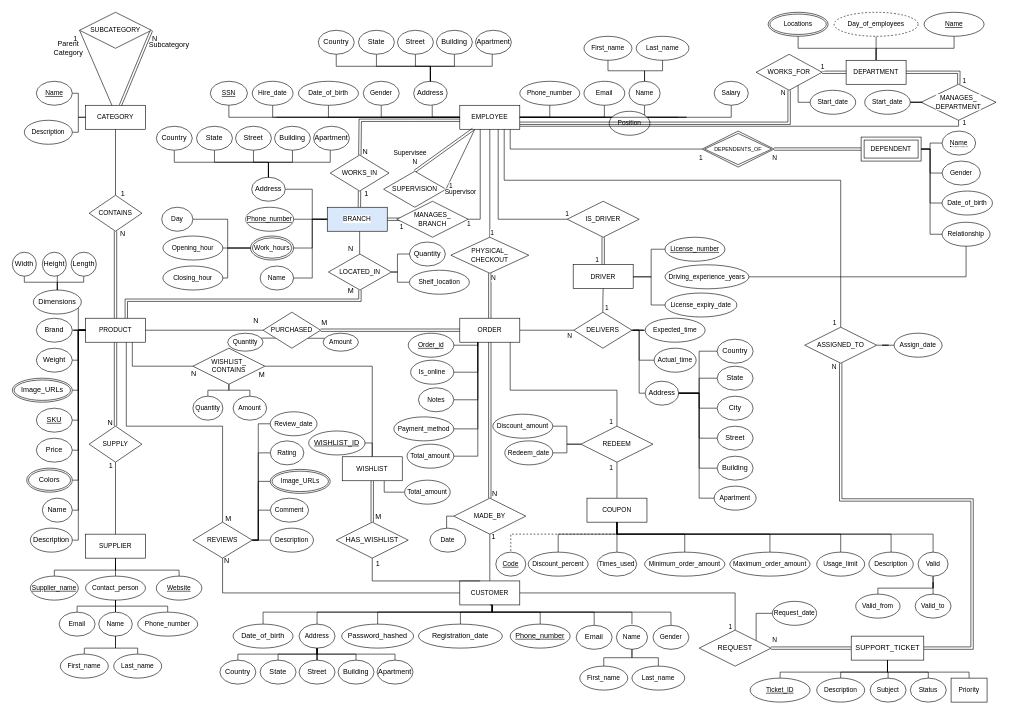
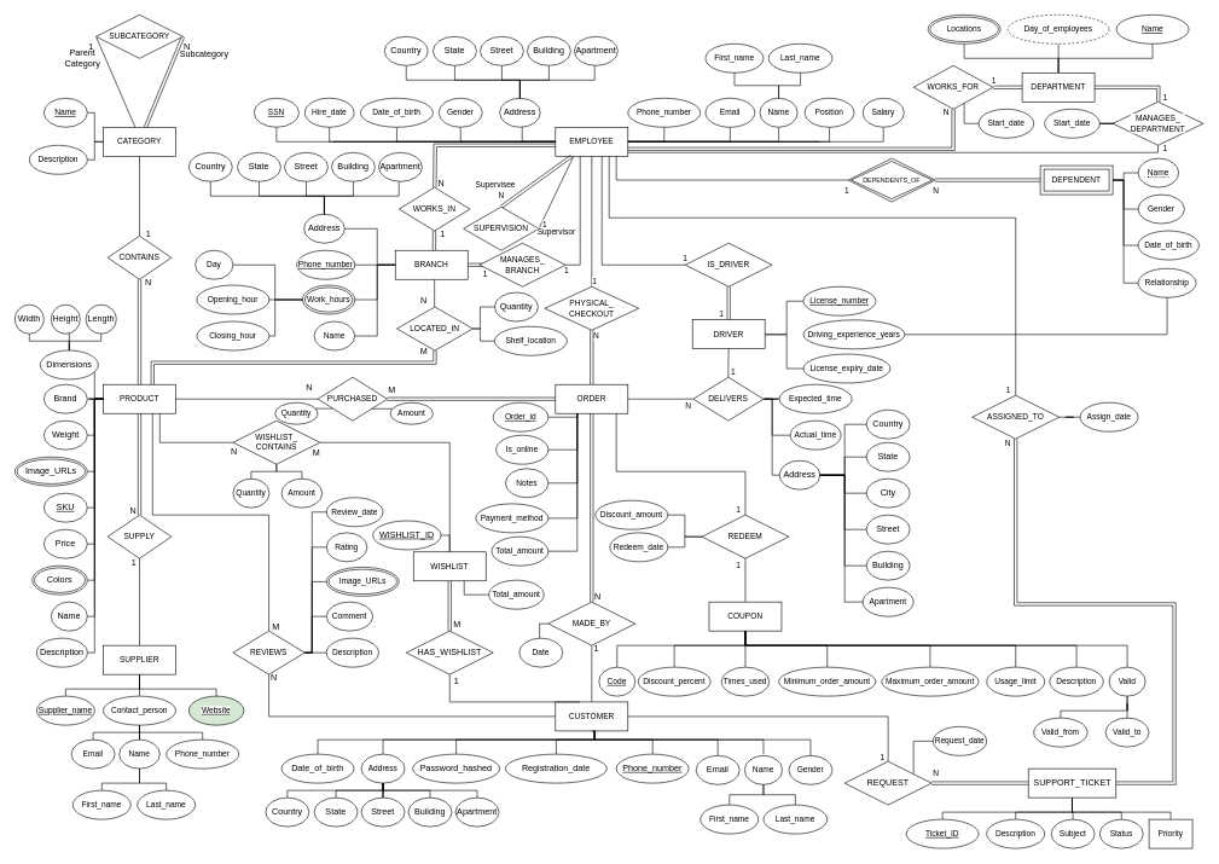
- <mxCell id="16" value="Position" style="ellipse;whiteSpace=wrap;html=1;align=center;fontFamily=Helvetica;fontSize=11;fontColor=default;labelBackgroundColor=default;" parent="1" vertex="1"><mxGeometry x="1015" y="185" width="68" height="40" as="geometry" /></mxCell>
+ <mxCell id="16" value="Position" style="ellipse;whiteSpace=wrap;html=1;align=center;fontFamily=Helvetica;fontSize=11;fontColor=default;labelBackgroundColor=default;" parent="1" vertex="1"><mxGeometry x="1110" y="135" width="68" height="40" as="geometry" /></mxCell>
- <mxCell id="32" value="BRANCH" style="whiteSpace=wrap;html=1;align=center;fontFamily=Helvetica;fontSize=11;fontColor=default;labelBackgroundColor=default;fillColor=#dae8fc;" parent="1" vertex="1"><mxGeometry x="545" y="345" width="100" height="40" as="geometry" /></mxCell>
+ <mxCell id="32" value="BRANCH" style="whiteSpace=wrap;html=1;align=center;fontFamily=Helvetica;fontSize=11;fontColor=default;labelBackgroundColor=default;" parent="1" vertex="1"><mxGeometry x="545" y="345" width="100" height="40" as="geometry" /></mxCell>
- <mxCell id="284" style="edgeStyle=orthogonalEdgeStyle;rounded=0;orthogonalLoop=1;jettySize=auto;html=1;endArrow=none;endFill=0;jumpStyle=arc;dashed=1;" parent="1" source="285" target="286" edge="1"><mxGeometry relative="1" as="geometry"><Array as="points"><mxPoint x="1028" y="890" /><mxPoint x="851" y="890" /></Array></mxGeometry></mxCell>
+ <mxCell id="284" style="edgeStyle=orthogonalEdgeStyle;rounded=0;orthogonalLoop=1;jettySize=auto;html=1;endArrow=none;endFill=0;jumpStyle=arc;" parent="1" source="285" target="286" edge="1"><mxGeometry relative="1" as="geometry"><Array as="points"><mxPoint x="1028" y="890" /><mxPoint x="851" y="890" /></Array></mxGeometry></mxCell>
- <mxCell id="91" value="Website" style="ellipse;whiteSpace=wrap;html=1;align=center;fontStyle=4;fontFamily=Helvetica;fontSize=11;fontColor=default;labelBackgroundColor=default;" parent="1" vertex="1"><mxGeometry x="260" y="960" width="76" height="40" as="geometry" /></mxCell>
+ <mxCell id="91" value="Website" style="ellipse;whiteSpace=wrap;html=1;align=center;fontStyle=4;fontFamily=Helvetica;fontSize=11;fontColor=default;labelBackgroundColor=default;fillColor=#d5e8d4;" parent="1" vertex="1"><mxGeometry x="260" y="960" width="76" height="40" as="geometry" /></mxCell>
